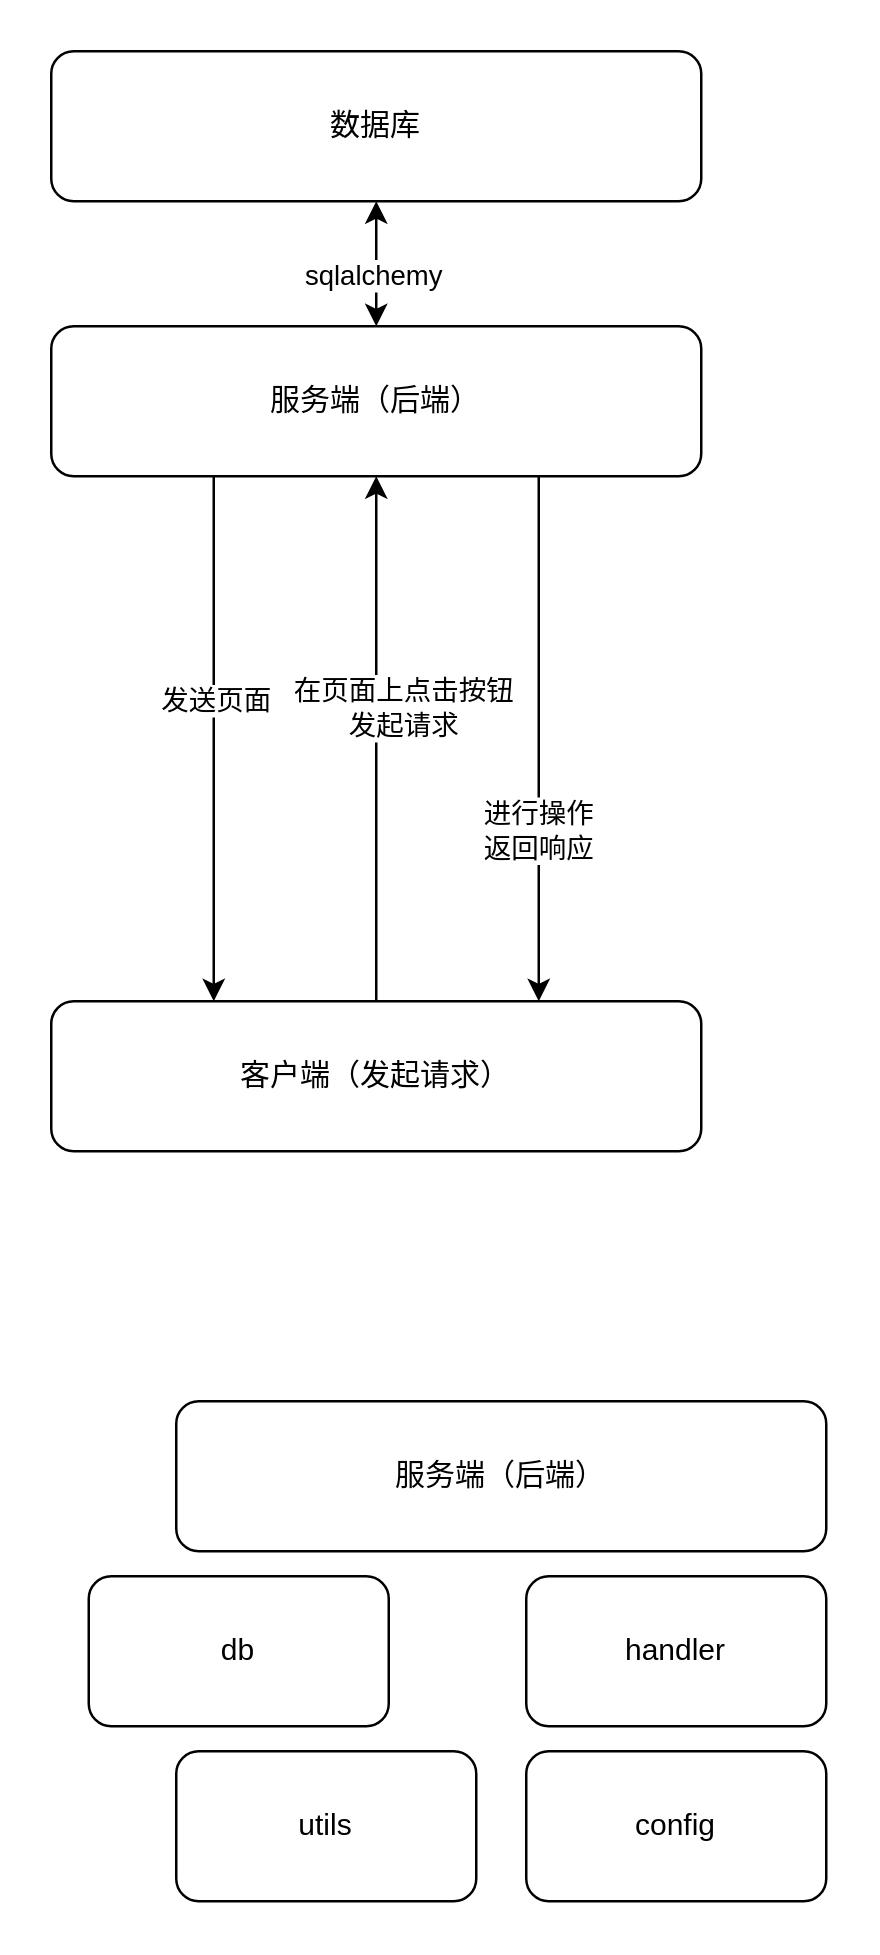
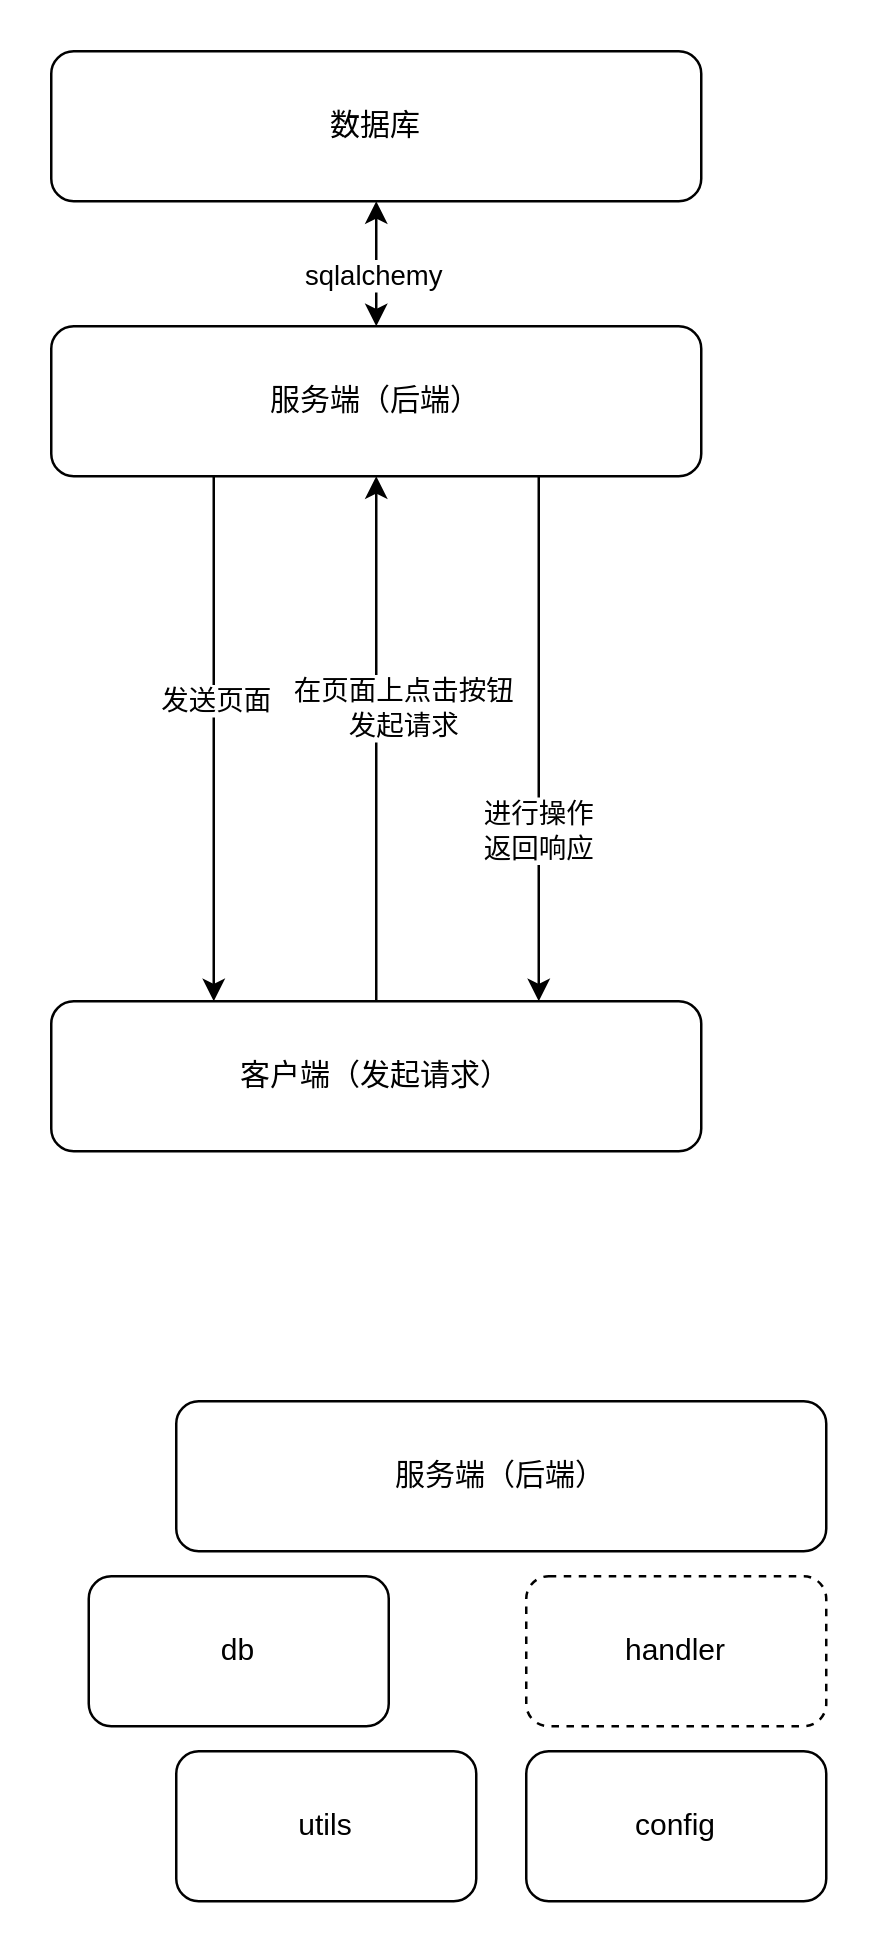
- <mxCell id="14" value="handler" style="rounded=1;whiteSpace=wrap;html=1;" vertex="1" parent="1"><mxGeometry x="210" y="630" width="120" height="60" as="geometry" /></mxCell>
+ <mxCell id="14" value="handler" style="rounded=1;whiteSpace=wrap;html=1;dashed=1;" vertex="1" parent="1"><mxGeometry x="210" y="630" width="120" height="60" as="geometry" /></mxCell>
